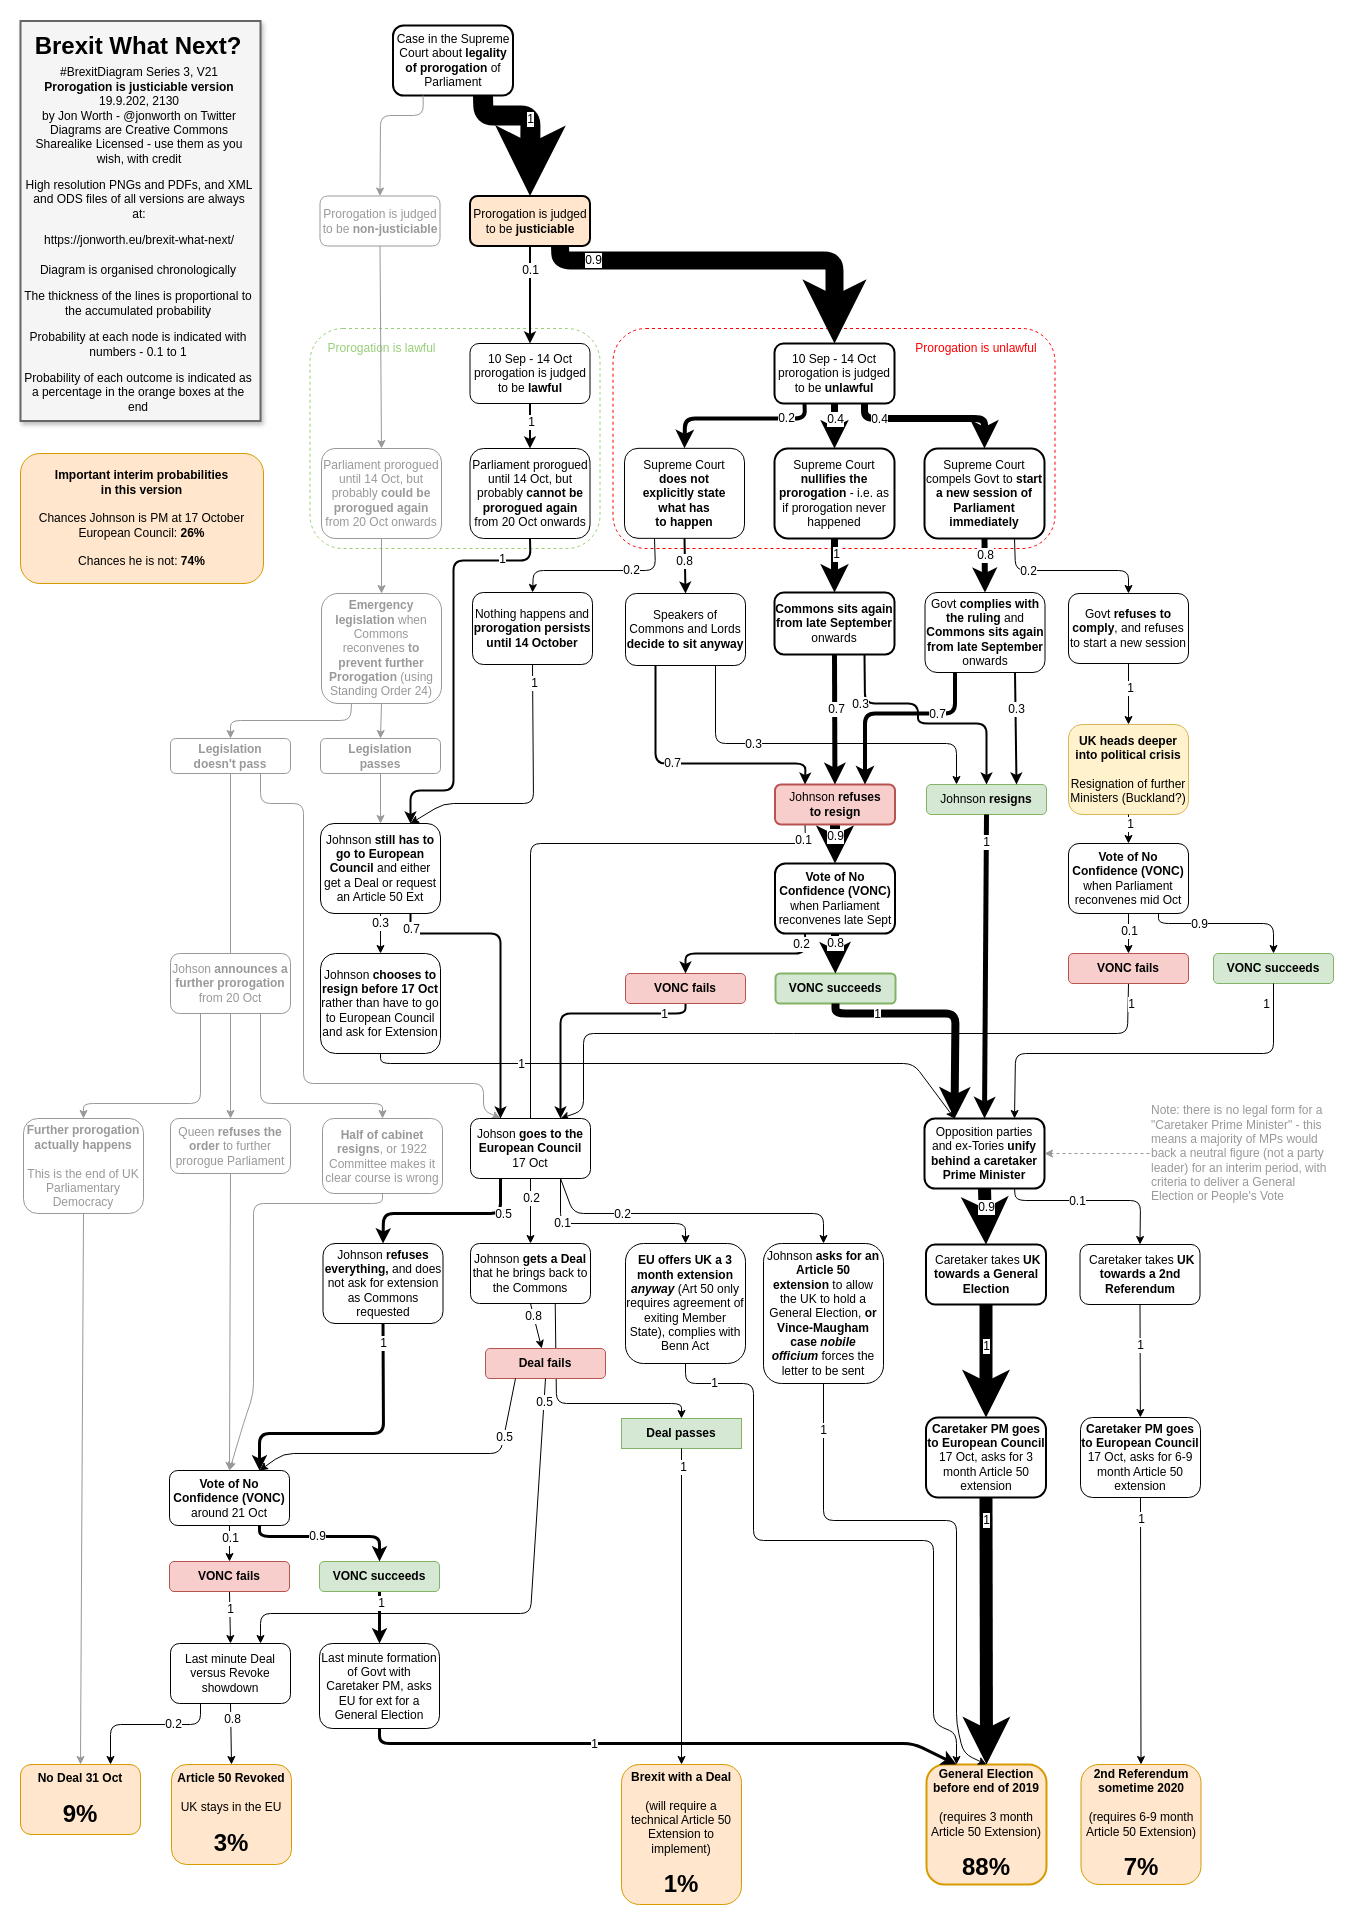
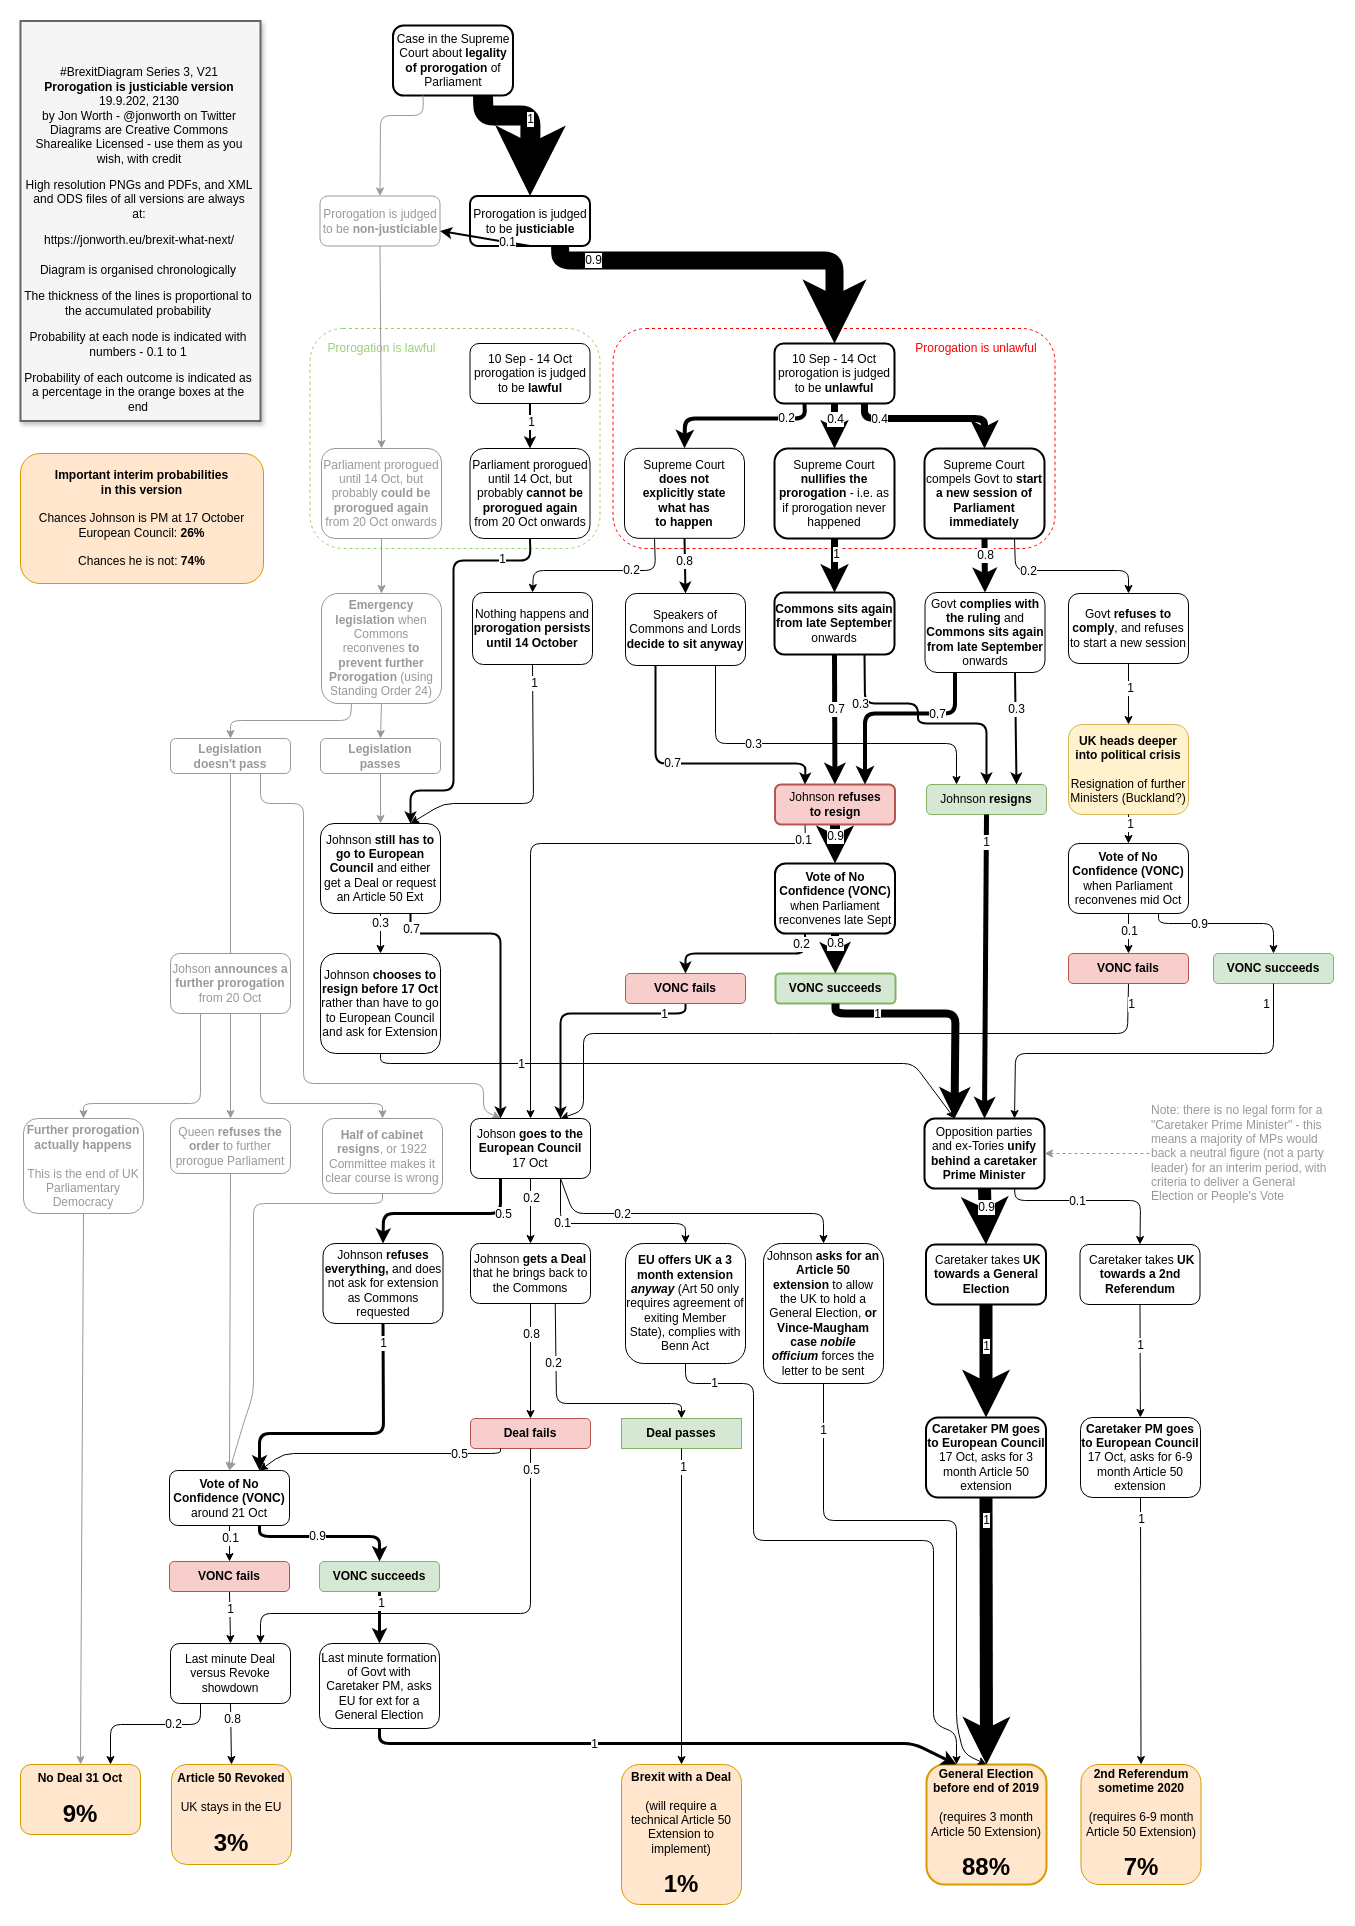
- <mxCell id="144" value="Brexit What Next?" style="text;html=1;strokeColor=none;fillColor=none;align=center;verticalAlign=middle;whiteSpace=wrap;rounded=0;shadow=1;labelBackgroundColor=none;fontSize=24;fontColor=#000000;fontStyle=1" parent="1" vertex="1"><mxGeometry x="23" y="35.5" width="230" height="20" as="geometry" /></mxCell>
- <mxCell id="16" value="Prorogation is judged to be &lt;b style=&quot;font-size: 12px;&quot;&gt;justiciable&lt;/b&gt;" style="rounded=1;whiteSpace=wrap;html=1;fontSize=12;strokeWidth=2;fillColor=#ffe6cc;" parent="1" vertex="1"><mxGeometry x="469.5" y="195.5" width="120" height="50" as="geometry" /></mxCell>
+ <mxCell id="16" value="Prorogation is judged to be &lt;b style=&quot;font-size: 12px;&quot;&gt;justiciable&lt;/b&gt;" style="rounded=1;whiteSpace=wrap;html=1;fontSize=12;strokeWidth=2;" parent="1" vertex="1"><mxGeometry x="469.5" y="195.5" width="120" height="50" as="geometry" /></mxCell>
- <mxCell id="25" value="0.1" style="endArrow=classic;html=1;exitX=0.5;exitY=1;exitDx=0;exitDy=0;fontSize=12;strokeWidth=2;" parent="1" source="16" target="17" edge="1"><mxGeometry x="-0.5" width="50" height="50" relative="1" as="geometry"><mxPoint x="569.5" y="318" as="sourcePoint" /><mxPoint x="689.5" y="353" as="targetPoint" /><mxPoint as="offset" /></mxGeometry></mxCell>
+ <mxCell id="25" value="0.1" style="endArrow=classic;html=1;exitX=0.5;exitY=1;exitDx=0;exitDy=0;fontSize=12;strokeWidth=2;" parent="1" source="16" target="15" edge="1"><mxGeometry x="-0.5" width="50" height="50" relative="1" as="geometry"><mxPoint x="569.5" y="318" as="sourcePoint" /><mxPoint x="689.5" y="353" as="targetPoint" /><mxPoint as="offset" /></mxGeometry></mxCell>
- <mxCell id="11" value="" style="endArrow=none;html=1;fontColor=#FF0000;exitX=0.25;exitY=1;exitDx=0;exitDy=0;entryX=0.5;entryY=0;entryDx=0;entryDy=0;fontSize=12;" parent="1" source="32" target="77" edge="1"><mxGeometry width="50" height="50" relative="1" as="geometry"><mxPoint x="640" y="1053" as="sourcePoint" /><mxPoint x="690" y="1003" as="targetPoint" /><Array as="points"><mxPoint x="805" y="843" /><mxPoint x="530" y="843" /></Array></mxGeometry></mxCell>
+ <mxCell id="11" value="" style="endArrow=classic;html=1;fontColor=#FF0000;exitX=0.25;exitY=1;exitDx=0;exitDy=0;entryX=0.5;entryY=0;entryDx=0;entryDy=0;fontSize=12;" parent="1" source="32" target="77" edge="1"><mxGeometry width="50" height="50" relative="1" as="geometry"><mxPoint x="640" y="1053" as="sourcePoint" /><mxPoint x="690" y="1003" as="targetPoint" /><Array as="points"><mxPoint x="805" y="843" /><mxPoint x="530" y="843" /></Array></mxGeometry></mxCell>
- <mxCell id="172" value="&lt;b style=&quot;font-size: 12px;&quot;&gt;Deal fails&lt;/b&gt;" style="rounded=1;whiteSpace=wrap;html=1;fillColor=#f8cecc;strokeColor=#b85450;fontSize=12;" parent="1" vertex="1"><mxGeometry x="485" y="1348" width="120" height="30" as="geometry" /></mxCell>
+ <mxCell id="172" value="&lt;b style=&quot;font-size: 12px;&quot;&gt;Deal fails&lt;/b&gt;" style="rounded=1;whiteSpace=wrap;html=1;fillColor=#f8cecc;strokeColor=#b85450;fontSize=12;" parent="1" vertex="1"><mxGeometry x="470" y="1418" width="120" height="30" as="geometry" /></mxCell>
